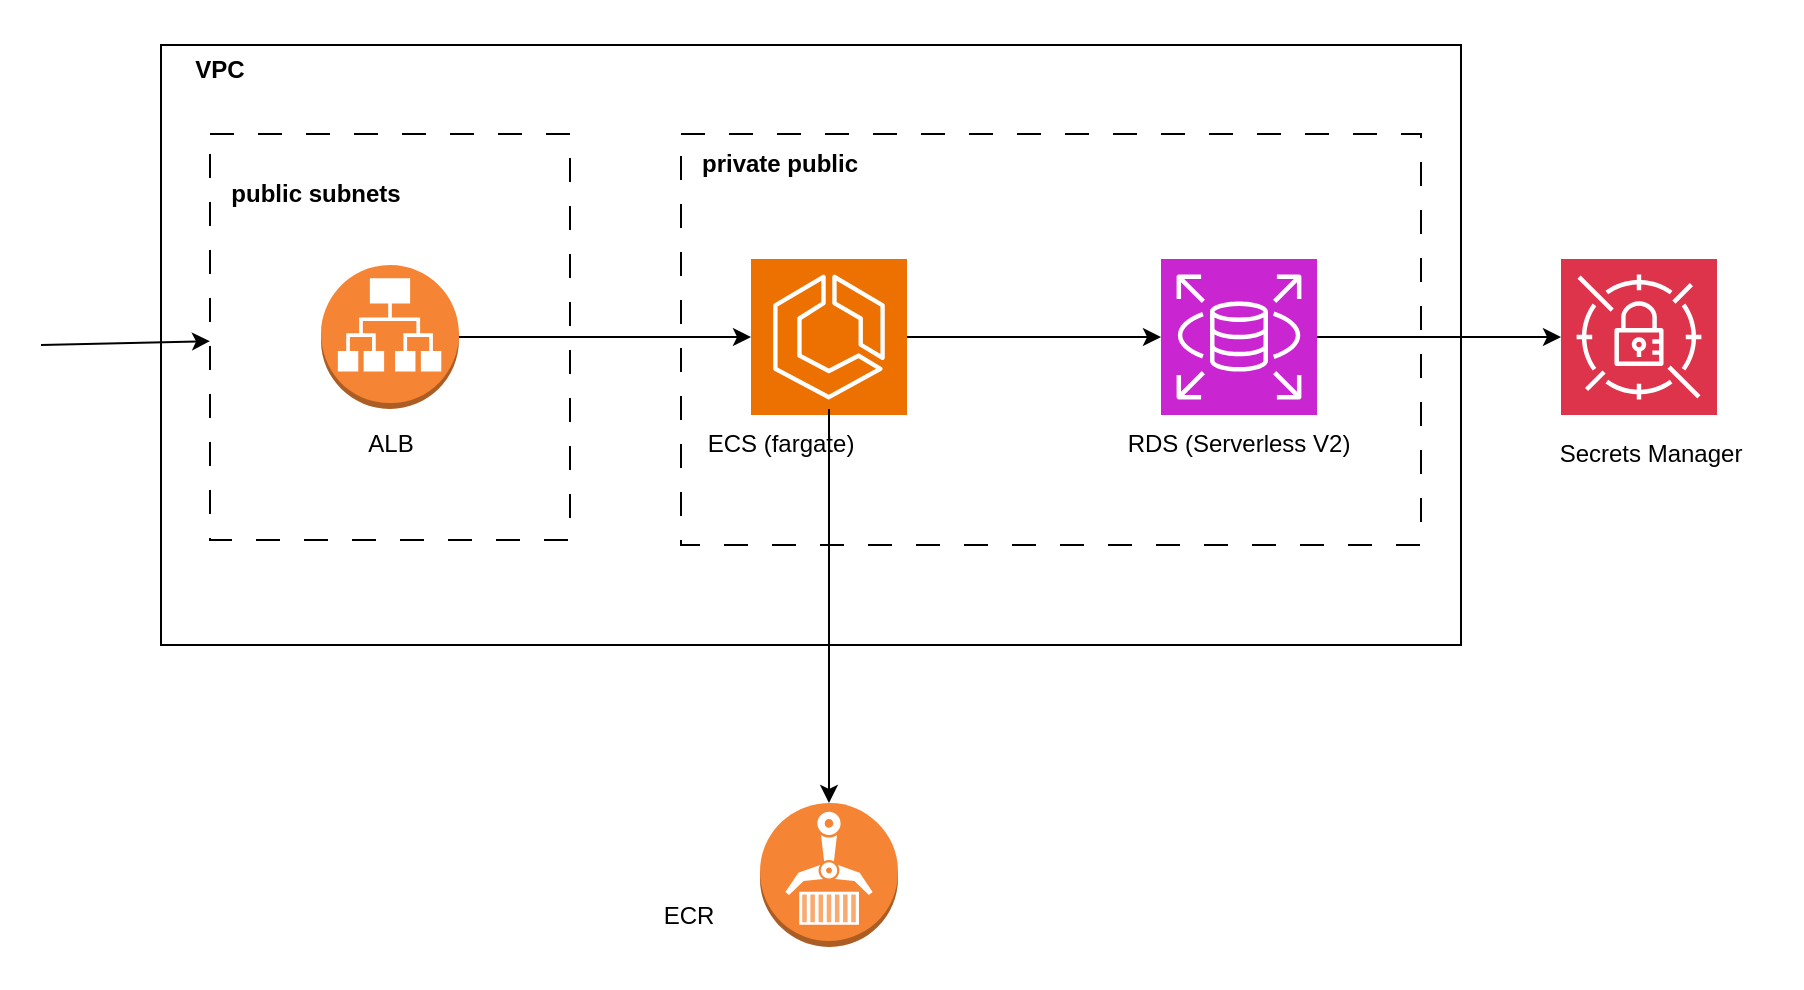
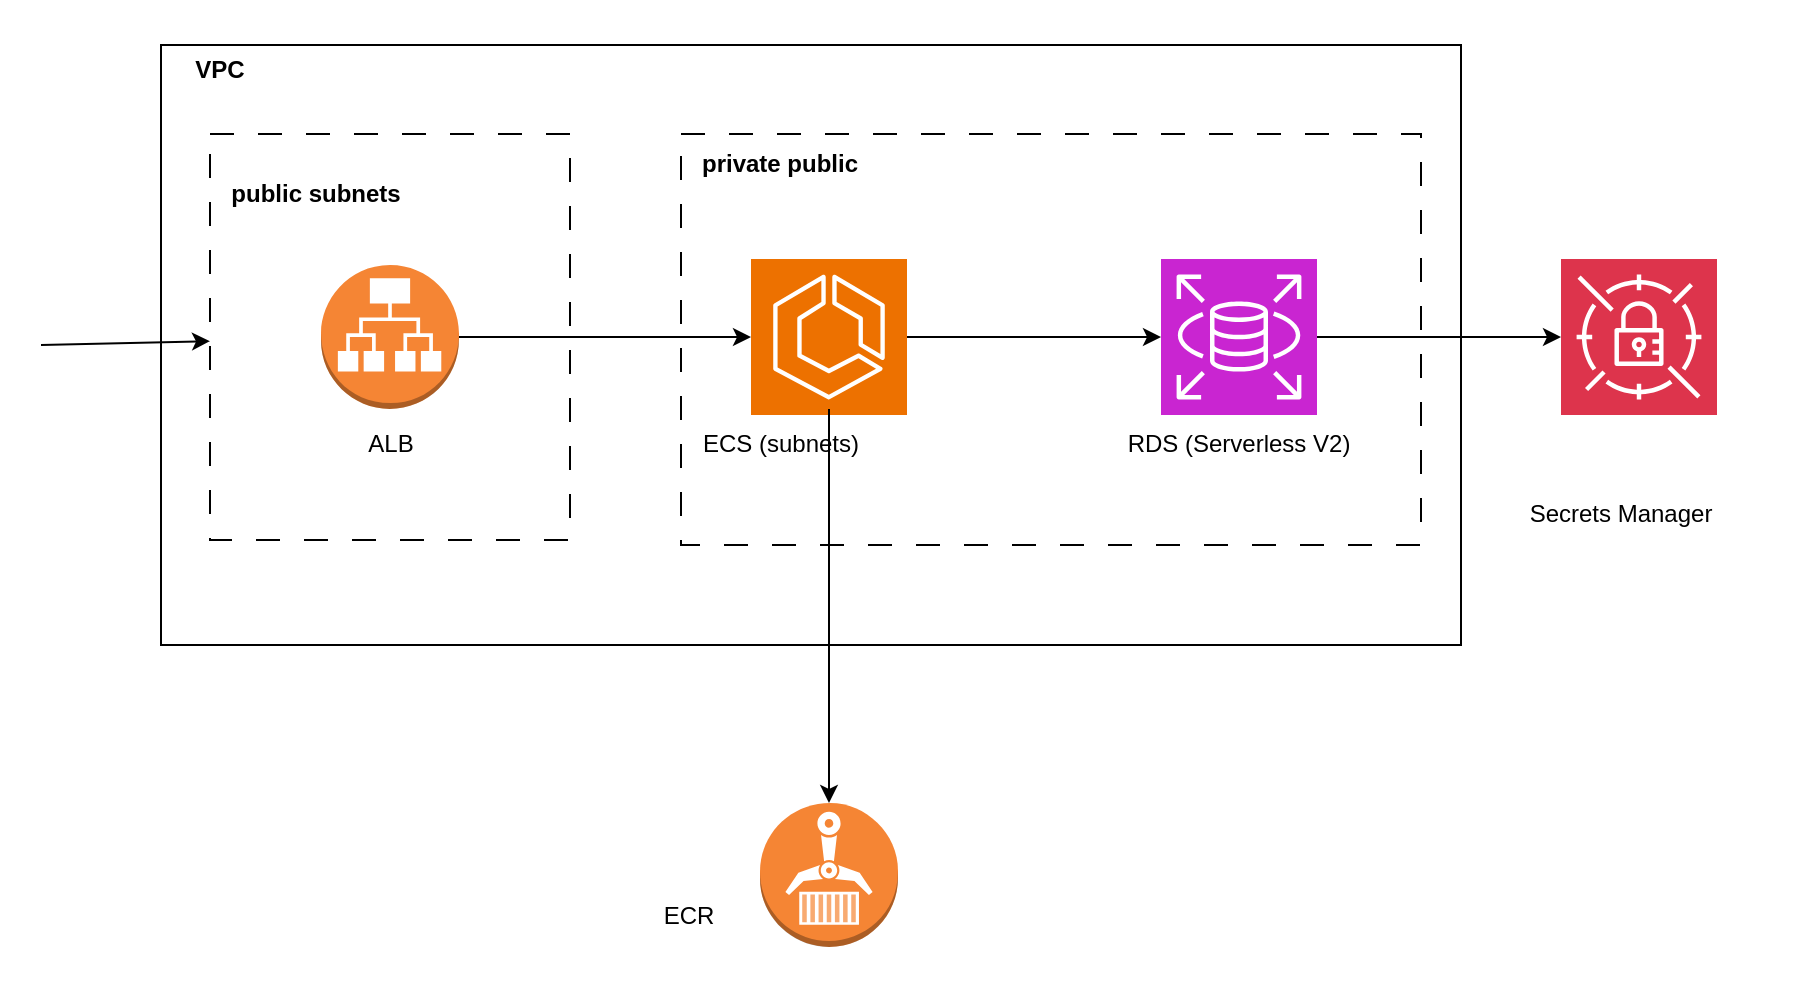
- <mxCell id="8" value="ECS (fargate)" style="text;html=1;align=center;verticalAlign=middle;resizable=0;points=[];autosize=1;strokeColor=none;fillColor=none;" parent="1" vertex="1"><mxGeometry x="340" y="207" width="100" height="30" as="geometry" /></mxCell>
+ <mxCell id="8" value="ECS (subnets)" style="text;html=1;align=center;verticalAlign=middle;resizable=0;points=[];autosize=1;strokeColor=none;fillColor=none;" parent="1" vertex="1"><mxGeometry x="340" y="207" width="100" height="30" as="geometry" /></mxCell>
- <mxCell id="18" value="Secrets Manager" style="text;html=1;align=center;verticalAlign=middle;resizable=0;points=[];autosize=1;strokeColor=none;fillColor=none;" parent="1" vertex="1"><mxGeometry x="770" y="212" width="110" height="30" as="geometry" /></mxCell>
+ <mxCell id="18" value="Secrets Manager" style="text;html=1;align=center;verticalAlign=middle;resizable=0;points=[];autosize=1;strokeColor=none;fillColor=none;" parent="1" vertex="1"><mxGeometry x="755" y="242" width="110" height="30" as="geometry" /></mxCell>
